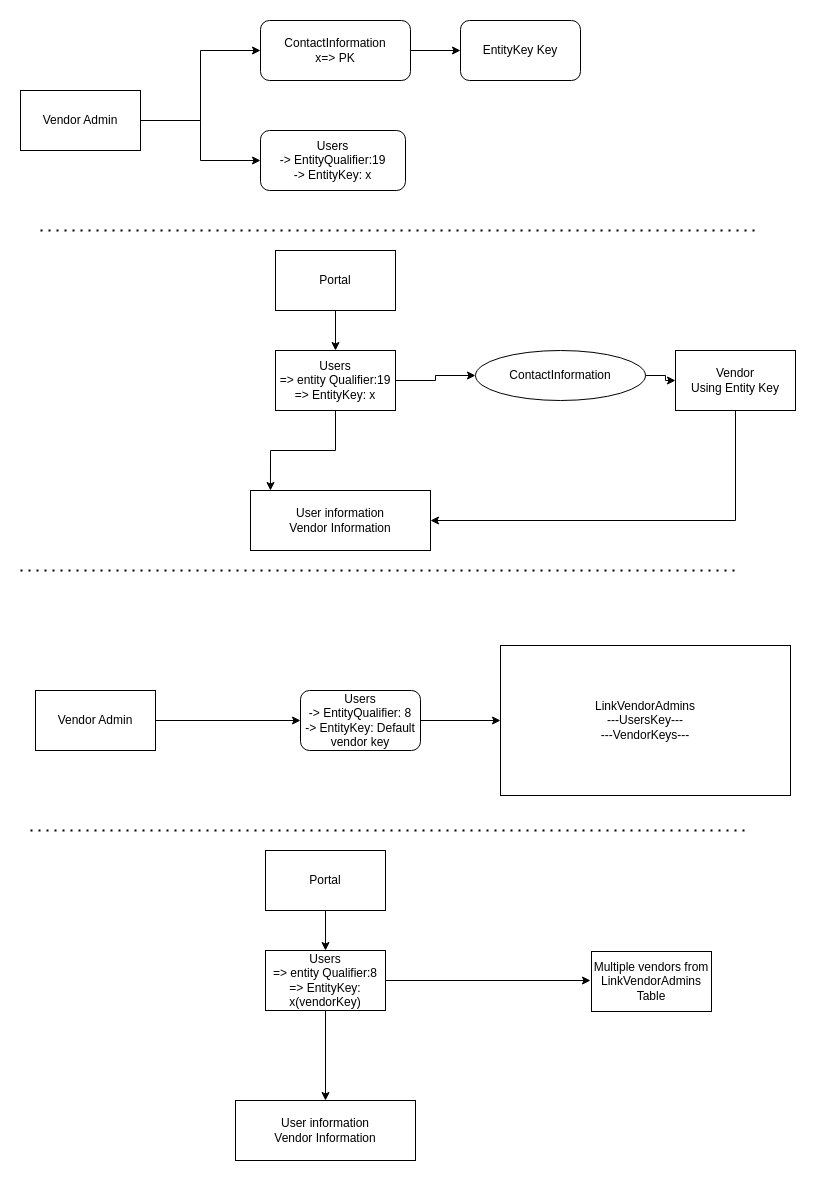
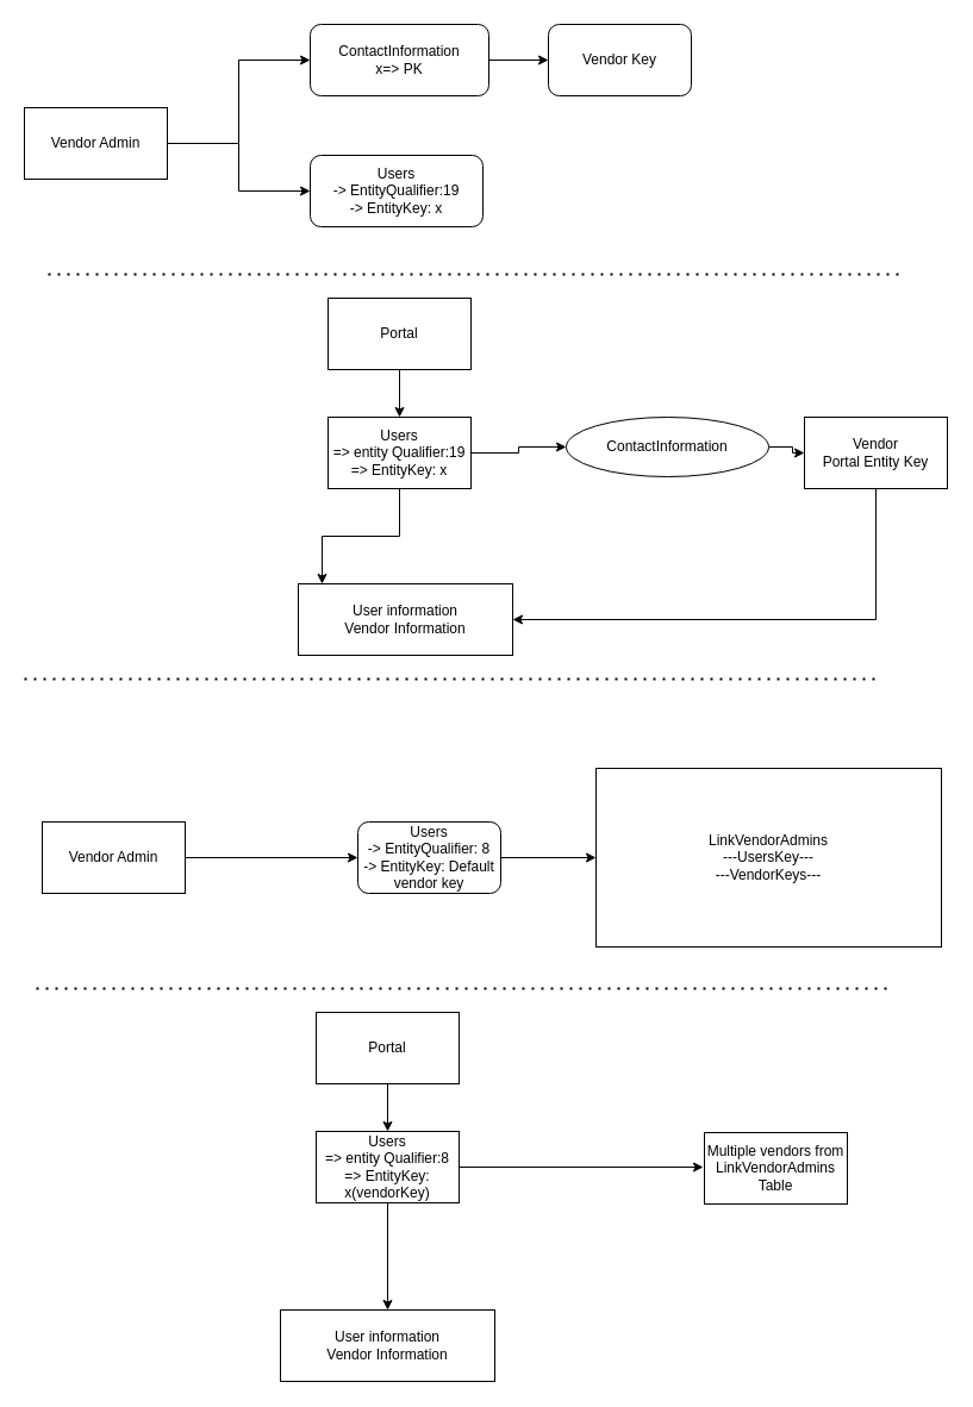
- <mxCell id="8" value="EntityKey Key" style="whiteSpace=wrap;html=1;rounded=1;" parent="1" vertex="1"><mxGeometry x="460" y="20" width="120" height="60" as="geometry" /></mxCell>
+ <mxCell id="8" value="Vendor Key" style="whiteSpace=wrap;html=1;rounded=1;" parent="1" vertex="1"><mxGeometry x="460" y="20" width="120" height="60" as="geometry" /></mxCell>
- <mxCell id="18" value="Vendor&lt;br&gt;Using Entity Key" style="whiteSpace=wrap;html=1;rounded=0;" parent="1" vertex="1"><mxGeometry x="675" y="350" width="120" height="60" as="geometry" /></mxCell>
+ <mxCell id="18" value="Vendor&lt;br&gt;Portal Entity Key" style="whiteSpace=wrap;html=1;rounded=0;" parent="1" vertex="1"><mxGeometry x="675" y="350" width="120" height="60" as="geometry" /></mxCell>
